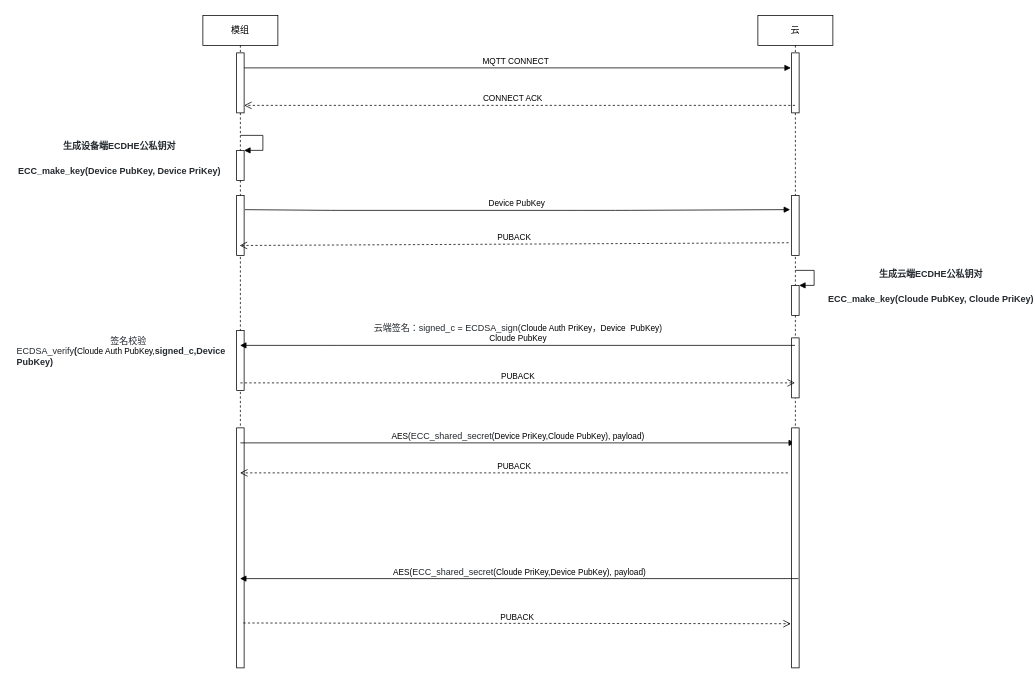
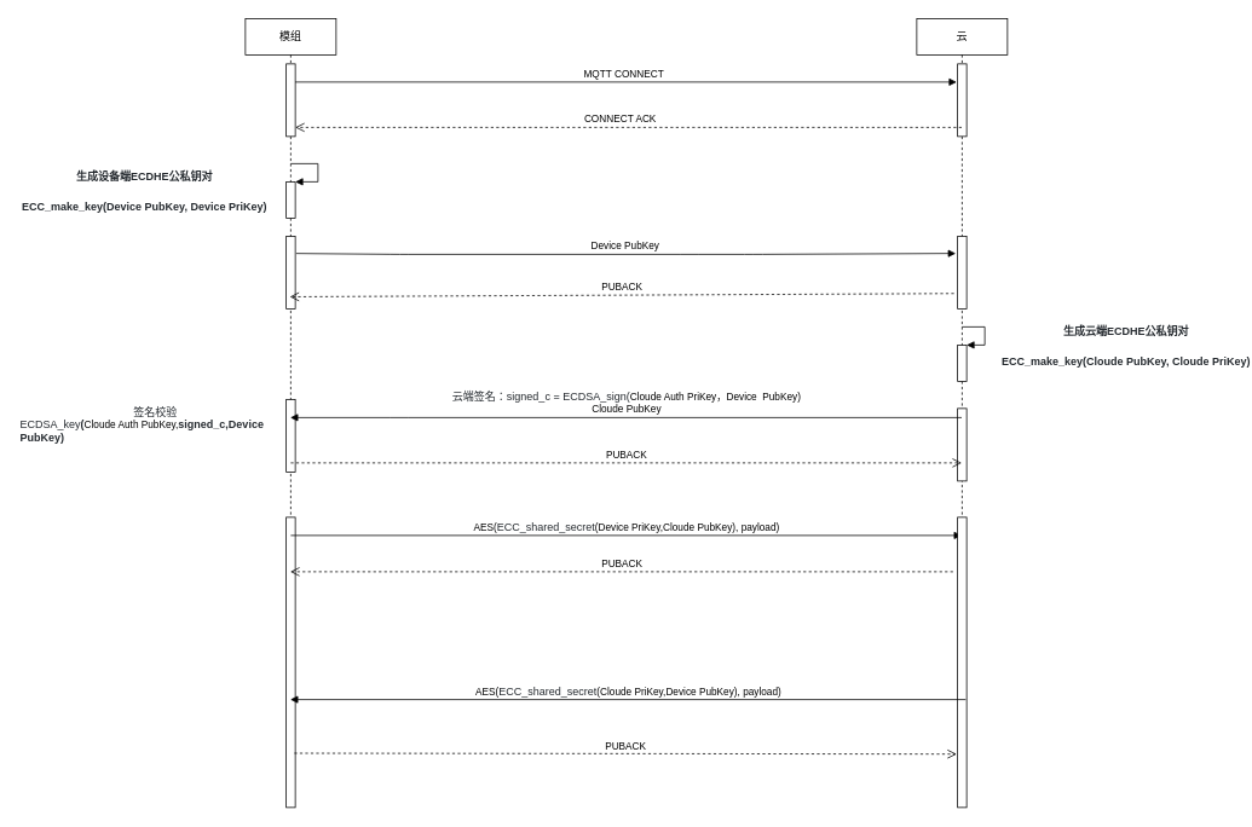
- <mxCell id="23" value="&lt;div style=&quot;text-align: center&quot;&gt;&lt;span style=&quot;background-color: rgb(255 , 255 , 255) ; color: rgb(36 , 41 , 46)&quot;&gt;签名校验&lt;/span&gt;&lt;/div&gt;&lt;span style=&quot;color: rgb(36 , 41 , 46) ; font-family: , &amp;#34;consolas&amp;#34; , &amp;#34;liberation mono&amp;#34; , &amp;#34;menlo&amp;#34; , monospace ; background-color: rgb(255 , 255 , 255)&quot;&gt;ECDSA_verify&lt;/span&gt;&lt;b style=&quot;font-family: &amp;#34;helvetica&amp;#34;&quot;&gt;&lt;span style=&quot;color: rgb(36 , 41 , 46)&quot;&gt;(&lt;/span&gt;&lt;/b&gt;&lt;span style=&quot;font-size: 11px ; text-align: center ; background-color: rgb(255 , 255 , 255)&quot;&gt;Cloude Auth PubKey,&lt;/span&gt;&lt;b style=&quot;font-family: &amp;#34;helvetica&amp;#34;&quot;&gt;&lt;span style=&quot;color: rgb(36 , 41 , 46)&quot;&gt;signed_c,Device Pub&lt;/span&gt;&lt;span style=&quot;color: rgb(36 , 41 , 46)&quot;&gt;Key)&lt;/span&gt;&lt;/b&gt;&lt;span style=&quot;color: rgb(36 , 41 , 46) ; font-family: , &amp;#34;consolas&amp;#34; , &amp;#34;liberation mono&amp;#34; , &amp;#34;menlo&amp;#34; , monospace ; background-color: rgb(255 , 255 , 255)&quot;&gt;&lt;br&gt;&lt;/span&gt;" style="text;whiteSpace=wrap;html=1;" vertex="1" parent="1"><mxGeometry x="20" y="440" width="300" height="60" as="geometry" /></mxCell>
+ <mxCell id="23" value="&lt;div style=&quot;text-align: center&quot;&gt;&lt;span style=&quot;background-color: rgb(255 , 255 , 255) ; color: rgb(36 , 41 , 46)&quot;&gt;签名校验&lt;/span&gt;&lt;/div&gt;&lt;span style=&quot;color: rgb(36 , 41 , 46) ; font-family: , &amp;#34;consolas&amp;#34; , &amp;#34;liberation mono&amp;#34; , &amp;#34;menlo&amp;#34; , monospace ; background-color: rgb(255 , 255 , 255)&quot;&gt;ECDSA_key&lt;/span&gt;&lt;b style=&quot;font-family: &amp;#34;helvetica&amp;#34;&quot;&gt;&lt;span style=&quot;color: rgb(36 , 41 , 46)&quot;&gt;(&lt;/span&gt;&lt;/b&gt;&lt;span style=&quot;font-size: 11px ; text-align: center ; background-color: rgb(255 , 255 , 255)&quot;&gt;Cloude Auth PubKey,&lt;/span&gt;&lt;b style=&quot;font-family: &amp;#34;helvetica&amp;#34;&quot;&gt;&lt;span style=&quot;color: rgb(36 , 41 , 46)&quot;&gt;signed_c,Device Pub&lt;/span&gt;&lt;span style=&quot;color: rgb(36 , 41 , 46)&quot;&gt;Key)&lt;/span&gt;&lt;/b&gt;&lt;span style=&quot;color: rgb(36 , 41 , 46) ; font-family: , &amp;#34;consolas&amp;#34; , &amp;#34;liberation mono&amp;#34; , &amp;#34;menlo&amp;#34; , monospace ; background-color: rgb(255 , 255 , 255)&quot;&gt;&lt;br&gt;&lt;/span&gt;" style="text;whiteSpace=wrap;html=1;" vertex="1" parent="1"><mxGeometry x="20" y="440" width="300" height="60" as="geometry" /></mxCell>
